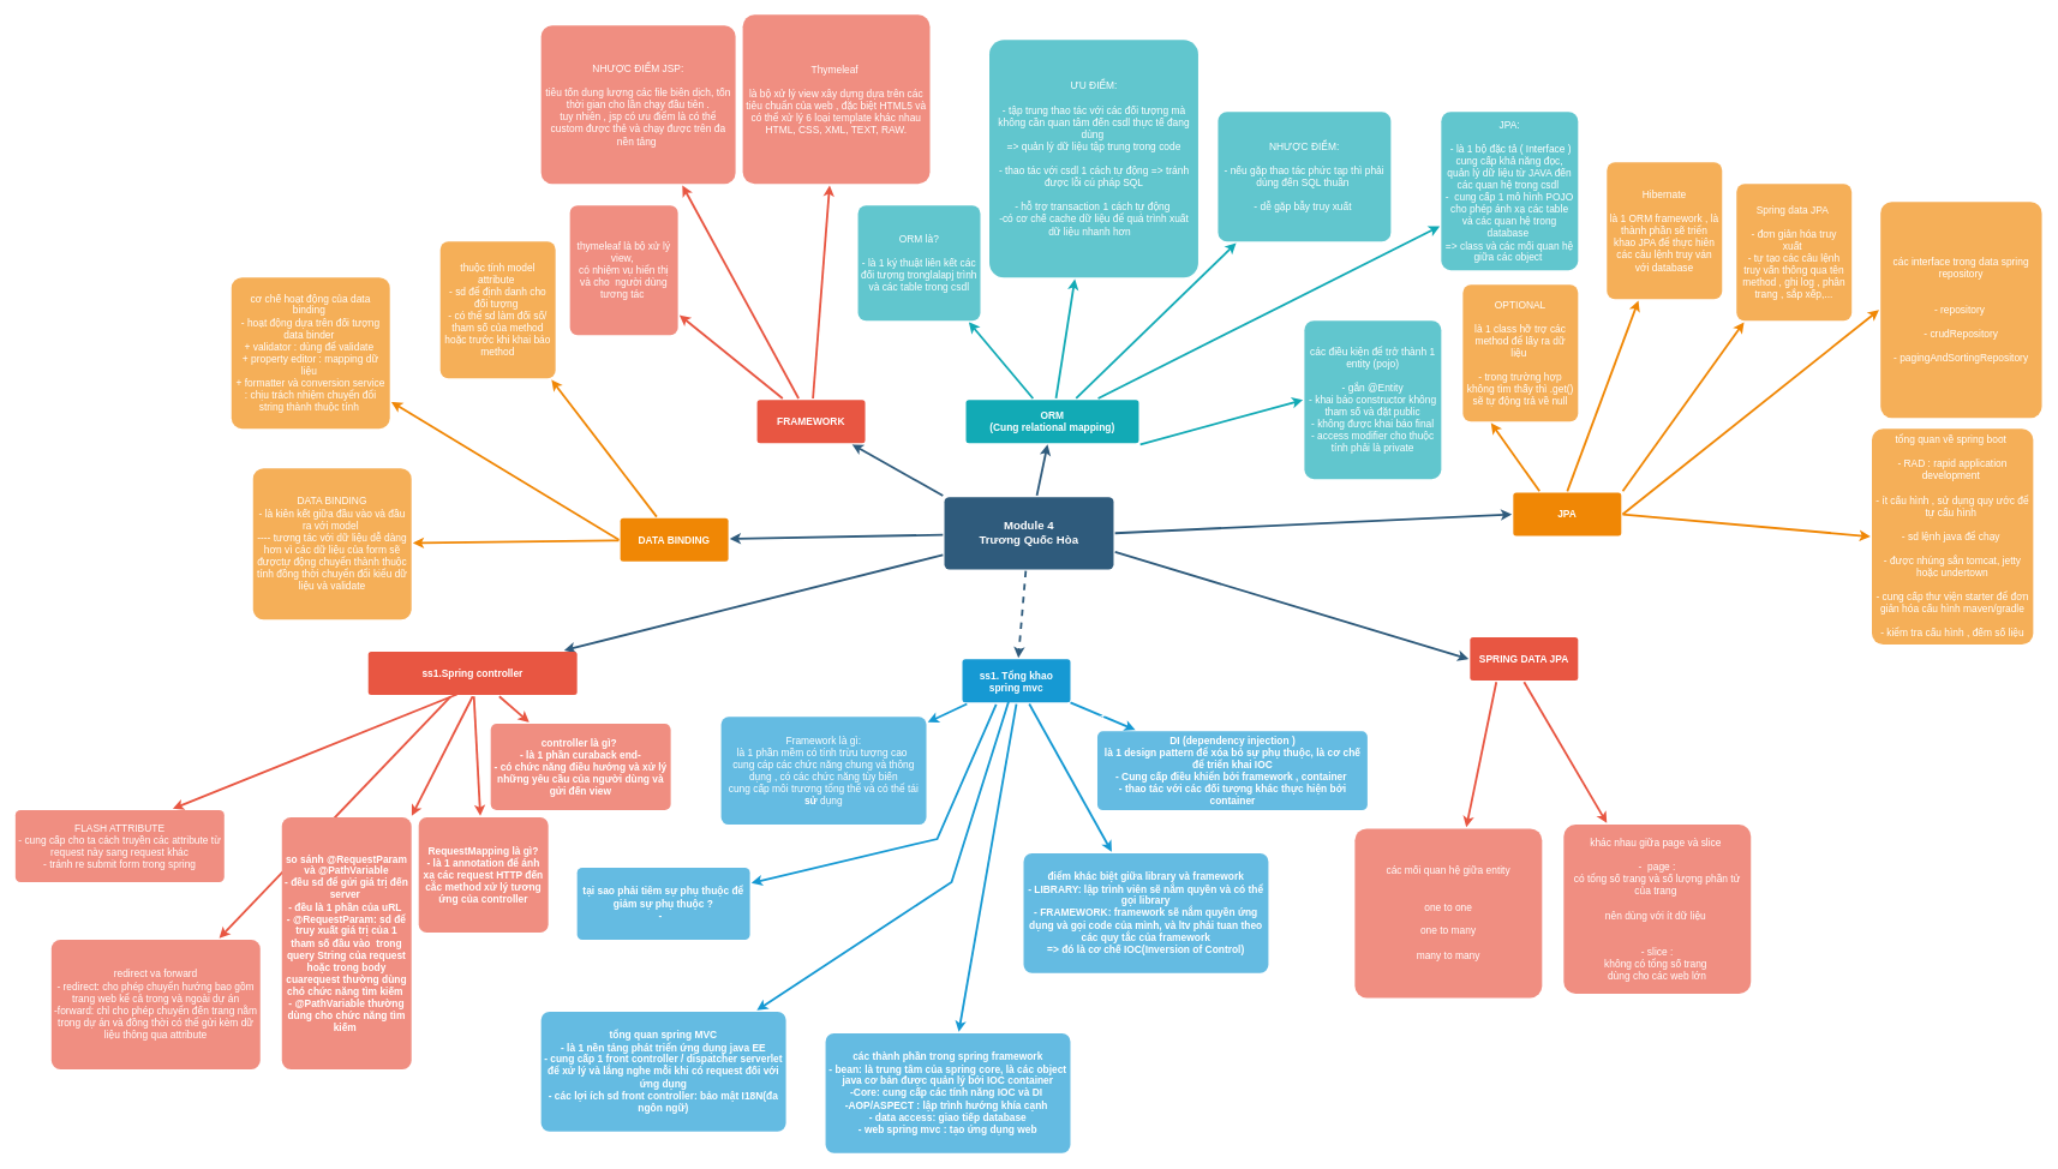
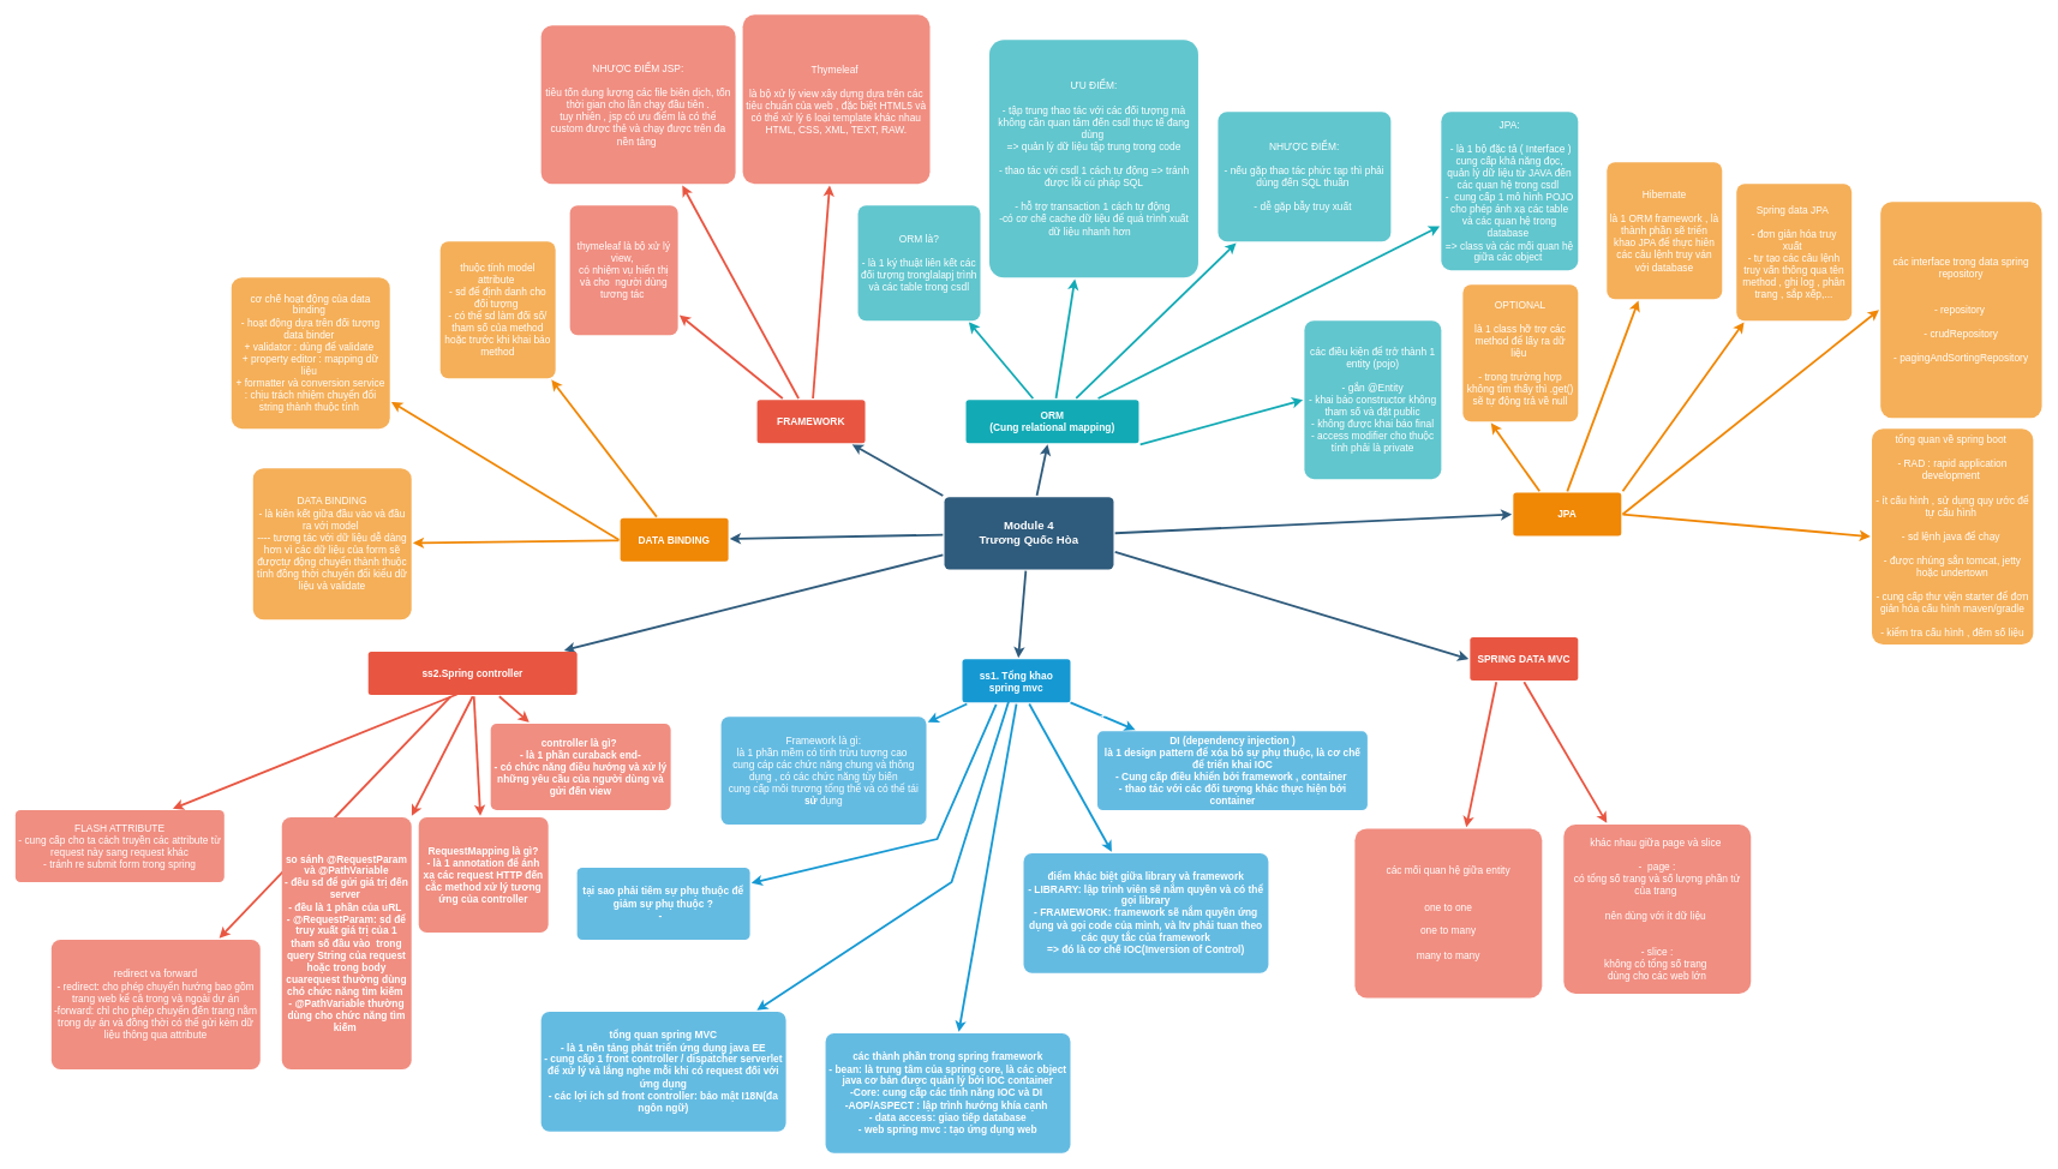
- <mxCell id="4" value="" style="edgeStyle=none;rounded=0;jumpStyle=none;html=1;shadow=0;labelBackgroundColor=none;startArrow=none;startFill=0;endArrow=classic;endFill=1;jettySize=auto;orthogonalLoop=1;strokeColor=#2F5B7C;strokeWidth=3;fontFamily=Helvetica;fontSize=16;fontColor=#23445D;spacing=5;dashed=1;" parent="1" source="6" target="17" edge="1"><mxGeometry relative="1" as="geometry" /></mxCell>
+ <mxCell id="4" value="" style="edgeStyle=none;rounded=0;jumpStyle=none;html=1;shadow=0;labelBackgroundColor=none;startArrow=none;startFill=0;endArrow=classic;endFill=1;jettySize=auto;orthogonalLoop=1;strokeColor=#2F5B7C;strokeWidth=3;fontFamily=Helvetica;fontSize=16;fontColor=#23445D;spacing=5;" parent="1" source="6" target="17" edge="1"><mxGeometry relative="1" as="geometry" /></mxCell>
- <mxCell id="69" value="SPRING DATA JPA" style="rounded=1;whiteSpace=wrap;html=1;shadow=0;labelBackgroundColor=none;strokeColor=none;strokeWidth=3;fillColor=#e85642;fontFamily=Helvetica;fontSize=14;fontColor=#FFFFFF;align=center;spacing=5;fontStyle=1;arcSize=7;perimeterSpacing=2;" vertex="1" parent="1"><mxGeometry x="2040" y="885" width="150" height="60" as="geometry" /></mxCell>
+ <mxCell id="69" value="SPRING DATA MVC" style="rounded=1;whiteSpace=wrap;html=1;shadow=0;labelBackgroundColor=none;strokeColor=none;strokeWidth=3;fillColor=#e85642;fontFamily=Helvetica;fontSize=14;fontColor=#FFFFFF;align=center;spacing=5;fontStyle=1;arcSize=7;perimeterSpacing=2;" vertex="1" parent="1"><mxGeometry x="2040" y="885" width="150" height="60" as="geometry" /></mxCell>
- <mxCell id="10" value="ss1.Spring controller" style="rounded=1;whiteSpace=wrap;html=1;shadow=0;labelBackgroundColor=none;strokeColor=none;strokeWidth=3;fillColor=#e85642;fontFamily=Helvetica;fontSize=14;fontColor=#FFFFFF;align=center;spacing=5;fontStyle=1;arcSize=7;perimeterSpacing=2;" parent="1" vertex="1"><mxGeometry x="510" y="905" width="290" height="60" as="geometry" /></mxCell>
+ <mxCell id="10" value="ss2.Spring controller" style="rounded=1;whiteSpace=wrap;html=1;shadow=0;labelBackgroundColor=none;strokeColor=none;strokeWidth=3;fillColor=#e85642;fontFamily=Helvetica;fontSize=14;fontColor=#FFFFFF;align=center;spacing=5;fontStyle=1;arcSize=7;perimeterSpacing=2;" parent="1" vertex="1"><mxGeometry x="510" y="905" width="290" height="60" as="geometry" /></mxCell>
